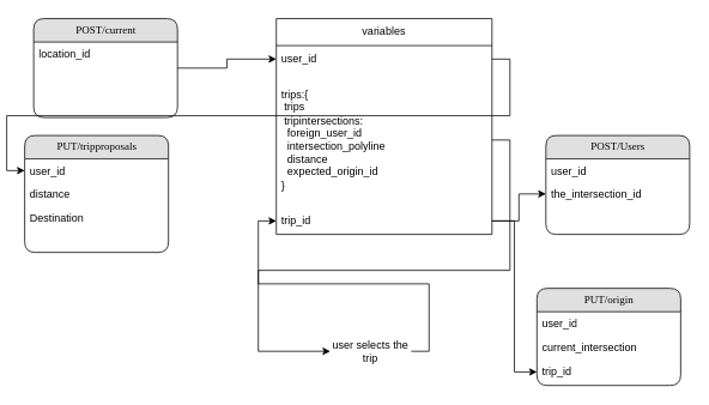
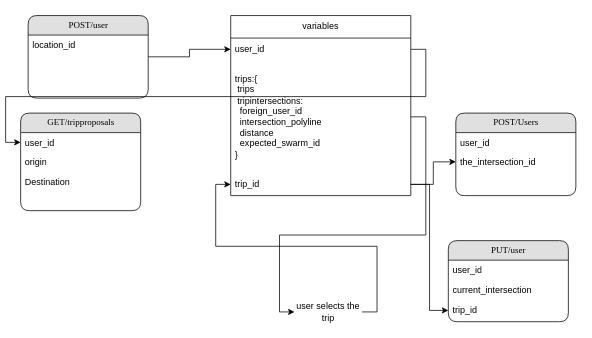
- <mxCell id="3" value="POST/current" style="swimlane;html=1;fontStyle=0;childLayout=stackLayout;horizontal=1;startSize=26;fillColor=#e0e0e0;horizontalStack=0;resizeParent=1;resizeLast=0;collapsible=1;marginBottom=0;swimlaneFillColor=#ffffff;align=center;rounded=1;shadow=0;comic=0;labelBackgroundColor=none;strokeWidth=1;fontFamily=Verdana;fontSize=12" parent="1" vertex="1"><mxGeometry x="30" y="20" width="160" height="110" as="geometry" /></mxCell>
+ <mxCell id="3" value="POST/user" style="swimlane;html=1;fontStyle=0;childLayout=stackLayout;horizontal=1;startSize=26;fillColor=#e0e0e0;horizontalStack=0;resizeParent=1;resizeLast=0;collapsible=1;marginBottom=0;swimlaneFillColor=#ffffff;align=center;rounded=1;shadow=0;comic=0;labelBackgroundColor=none;strokeWidth=1;fontFamily=Verdana;fontSize=12" parent="1" vertex="1"><mxGeometry x="30" y="20" width="160" height="110" as="geometry" /></mxCell>
- <mxCell id="18" value="&lt;div&gt;trips:{&lt;/div&gt;&lt;div&gt;&lt;span style=&quot;white-space: pre;&quot;&gt; &lt;/span&gt;trips&lt;br&gt;&lt;/div&gt;&lt;div&gt;&lt;span style=&quot;white-space: pre;&quot;&gt; &lt;/span&gt;tripintersections:&lt;/div&gt;&lt;div&gt;&lt;span style=&quot;white-space: pre;&quot;&gt; &lt;/span&gt;&lt;span style=&quot;white-space: pre;&quot;&gt; &lt;/span&gt;foreign_user_id&lt;/div&gt;&lt;div&gt;&lt;span style=&quot;white-space: pre;&quot;&gt; &lt;/span&gt;&lt;span style=&quot;white-space: pre;&quot;&gt; intersection_polyline&lt;/span&gt;&lt;/div&gt;&lt;div&gt;&lt;span style=&quot;white-space: pre;&quot;&gt; &lt;/span&gt;&lt;span style=&quot;white-space: pre;&quot;&gt; &lt;/span&gt;distance&lt;/div&gt;&lt;div&gt;&lt;span style=&quot;white-space: pre;&quot;&gt; &lt;/span&gt;&lt;span style=&quot;white-space: pre;&quot;&gt; &lt;/span&gt;expected_origin_id&lt;br&gt;&lt;/div&gt;&lt;div&gt;}&lt;/div&gt;" style="text;strokeColor=none;fillColor=none;align=left;verticalAlign=middle;spacingLeft=4;spacingRight=4;overflow=hidden;points=[[0,0.5],[1,0.5]];portConstraint=eastwest;rotatable=0;whiteSpace=wrap;html=1;" vertex="1" parent="16"><mxGeometry y="60" width="240" height="150" as="geometry" /></mxCell>
+ <mxCell id="18" value="&lt;div&gt;trips:{&lt;/div&gt;&lt;div&gt;&lt;span style=&quot;white-space: pre;&quot;&gt; &lt;/span&gt;trips&lt;br&gt;&lt;/div&gt;&lt;div&gt;&lt;span style=&quot;white-space: pre;&quot;&gt; &lt;/span&gt;tripintersections:&lt;/div&gt;&lt;div&gt;&lt;span style=&quot;white-space: pre;&quot;&gt; &lt;/span&gt;&lt;span style=&quot;white-space: pre;&quot;&gt; &lt;/span&gt;foreign_user_id&lt;/div&gt;&lt;div&gt;&lt;span style=&quot;white-space: pre;&quot;&gt; &lt;/span&gt;&lt;span style=&quot;white-space: pre;&quot;&gt; intersection_polyline&lt;/span&gt;&lt;/div&gt;&lt;div&gt;&lt;span style=&quot;white-space: pre;&quot;&gt; &lt;/span&gt;&lt;span style=&quot;white-space: pre;&quot;&gt; &lt;/span&gt;distance&lt;/div&gt;&lt;div&gt;&lt;span style=&quot;white-space: pre;&quot;&gt; &lt;/span&gt;&lt;span style=&quot;white-space: pre;&quot;&gt; &lt;/span&gt;expected_swarm_id&lt;br&gt;&lt;/div&gt;&lt;div&gt;}&lt;/div&gt;" style="text;strokeColor=none;fillColor=none;align=left;verticalAlign=middle;spacingLeft=4;spacingRight=4;overflow=hidden;points=[[0,0.5],[1,0.5]];portConstraint=eastwest;rotatable=0;whiteSpace=wrap;html=1;" vertex="1" parent="16"><mxGeometry y="60" width="240" height="150" as="geometry" /></mxCell>
- <mxCell id="5" value="PUT/tripproposals" style="swimlane;html=1;fontStyle=0;childLayout=stackLayout;horizontal=1;startSize=26;fillColor=#e0e0e0;horizontalStack=0;resizeParent=1;resizeLast=0;collapsible=1;marginBottom=0;swimlaneFillColor=#ffffff;align=center;rounded=1;shadow=0;comic=0;labelBackgroundColor=none;strokeWidth=1;fontFamily=Verdana;fontSize=12" parent="1" vertex="1"><mxGeometry x="20" y="150" width="160" height="130" as="geometry" /></mxCell>
+ <mxCell id="5" value="GET/tripproposals" style="swimlane;html=1;fontStyle=0;childLayout=stackLayout;horizontal=1;startSize=26;fillColor=#e0e0e0;horizontalStack=0;resizeParent=1;resizeLast=0;collapsible=1;marginBottom=0;swimlaneFillColor=#ffffff;align=center;rounded=1;shadow=0;comic=0;labelBackgroundColor=none;strokeWidth=1;fontFamily=Verdana;fontSize=12" parent="1" vertex="1"><mxGeometry x="20" y="150" width="160" height="130" as="geometry" /></mxCell>
- <mxCell id="7" value="distance" style="text;html=1;strokeColor=none;fillColor=none;spacingLeft=4;spacingRight=4;whiteSpace=wrap;overflow=hidden;rotatable=0;points=[[0,0.5],[1,0.5]];portConstraint=eastwest;" parent="5" vertex="1"><mxGeometry y="52" width="160" height="26" as="geometry" /></mxCell>
+ <mxCell id="7" value="origin" style="text;html=1;strokeColor=none;fillColor=none;spacingLeft=4;spacingRight=4;whiteSpace=wrap;overflow=hidden;rotatable=0;points=[[0,0.5],[1,0.5]];portConstraint=eastwest;" parent="5" vertex="1"><mxGeometry y="52" width="160" height="26" as="geometry" /></mxCell>
- <mxCell id="9" value="PUT/origin" style="swimlane;html=1;fontStyle=0;childLayout=stackLayout;horizontal=1;startSize=26;fillColor=#e0e0e0;horizontalStack=0;resizeParent=1;resizeLast=0;collapsible=1;marginBottom=0;swimlaneFillColor=#ffffff;align=center;rounded=1;shadow=0;comic=0;labelBackgroundColor=none;strokeWidth=1;fontFamily=Verdana;fontSize=12" parent="1" vertex="1"><mxGeometry x="590" y="320" width="160" height="108" as="geometry" /></mxCell>
+ <mxCell id="9" value="PUT/user" style="swimlane;html=1;fontStyle=0;childLayout=stackLayout;horizontal=1;startSize=26;fillColor=#e0e0e0;horizontalStack=0;resizeParent=1;resizeLast=0;collapsible=1;marginBottom=0;swimlaneFillColor=#ffffff;align=center;rounded=1;shadow=0;comic=0;labelBackgroundColor=none;strokeWidth=1;fontFamily=Verdana;fontSize=12" parent="1" vertex="1"><mxGeometry x="590" y="320" width="160" height="108" as="geometry" /></mxCell>
- <mxCell id="23" value="user selects the trip " style="text;html=1;strokeColor=none;fillColor=none;align=center;verticalAlign=middle;whiteSpace=wrap;rounded=0;strokeWidth=3;glass=1;" vertex="1" parent="1"><mxGeometry x="360" y="370" width="90" height="40" as="geometry" /></mxCell>
+ <mxCell id="23" value="user selects the trip " style="text;html=1;strokeColor=none;fillColor=none;align=center;verticalAlign=middle;whiteSpace=wrap;rounded=0;strokeWidth=3;glass=1;" vertex="1" parent="1"><mxGeometry x="385" y="395" width="90" height="40" as="geometry" /></mxCell>
